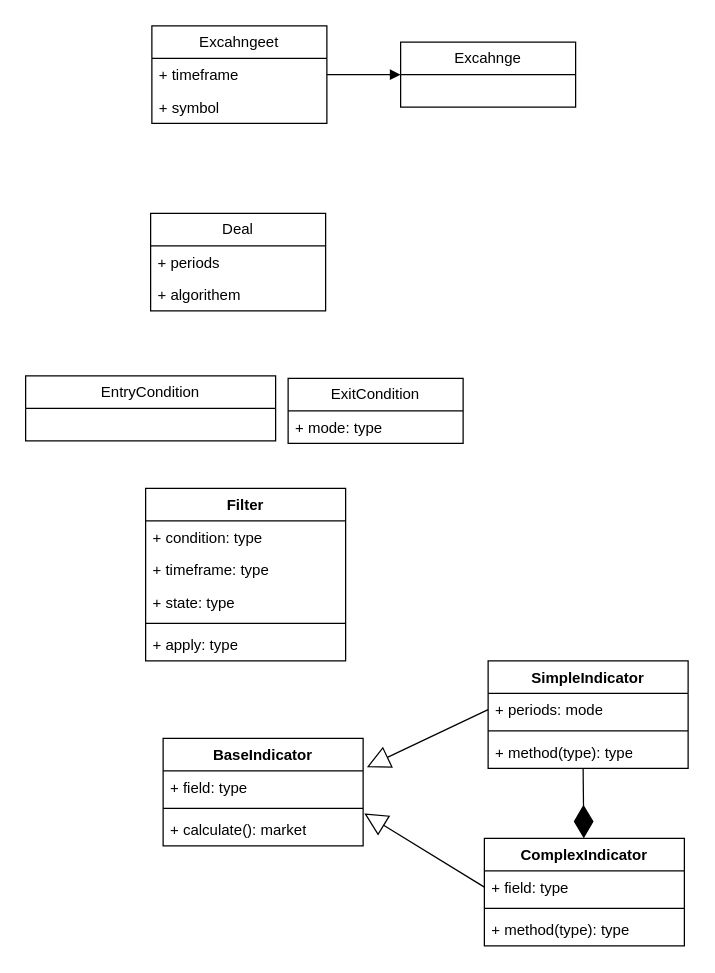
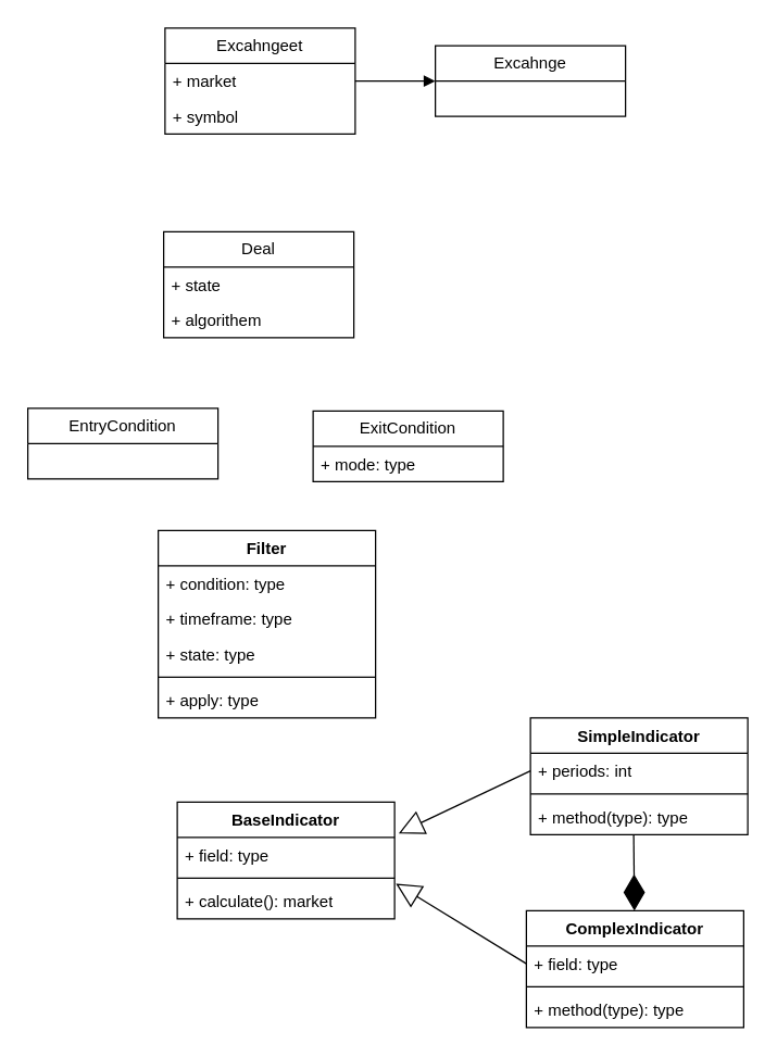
- <mxCell id="3" value="+ timeframe" style="text;strokeColor=none;fillColor=none;align=left;verticalAlign=top;spacingLeft=4;spacingRight=4;overflow=hidden;rotatable=0;points=[[0,0.5],[1,0.5]];portConstraint=eastwest;whiteSpace=wrap;html=1;" vertex="1" parent="2"><mxGeometry y="26" width="140" height="26" as="geometry" /></mxCell>
+ <mxCell id="3" value="+ market" style="text;strokeColor=none;fillColor=none;align=left;verticalAlign=top;spacingLeft=4;spacingRight=4;overflow=hidden;rotatable=0;points=[[0,0.5],[1,0.5]];portConstraint=eastwest;whiteSpace=wrap;html=1;" vertex="1" parent="2"><mxGeometry y="26" width="140" height="26" as="geometry" /></mxCell>
- <mxCell id="7" value="+ periods" style="text;strokeColor=none;fillColor=none;align=left;verticalAlign=top;spacingLeft=4;spacingRight=4;overflow=hidden;rotatable=0;points=[[0,0.5],[1,0.5]];portConstraint=eastwest;whiteSpace=wrap;html=1;" vertex="1" parent="6"><mxGeometry y="26" width="140" height="26" as="geometry" /></mxCell>
+ <mxCell id="7" value="+ state" style="text;strokeColor=none;fillColor=none;align=left;verticalAlign=top;spacingLeft=4;spacingRight=4;overflow=hidden;rotatable=0;points=[[0,0.5],[1,0.5]];portConstraint=eastwest;whiteSpace=wrap;html=1;" vertex="1" parent="6"><mxGeometry y="26" width="140" height="26" as="geometry" /></mxCell>
- <mxCell id="9" value="EntryCondition" style="swimlane;fontStyle=0;childLayout=stackLayout;horizontal=1;startSize=26;fillColor=none;horizontalStack=0;resizeParent=1;resizeParentMax=0;resizeLast=0;collapsible=1;marginBottom=0;whiteSpace=wrap;html=1;" vertex="1" parent="1"><mxGeometry x="20" y="300" width="200" height="52" as="geometry" /></mxCell>
+ <mxCell id="9" value="EntryCondition" style="swimlane;fontStyle=0;childLayout=stackLayout;horizontal=1;startSize=26;fillColor=none;horizontalStack=0;resizeParent=1;resizeParentMax=0;resizeLast=0;collapsible=1;marginBottom=0;whiteSpace=wrap;html=1;" vertex="1" parent="1"><mxGeometry x="20" y="300" width="140" height="52" as="geometry" /></mxCell>
- <mxCell id="19" value="+ periods: mode" style="text;strokeColor=none;fillColor=none;align=left;verticalAlign=top;spacingLeft=4;spacingRight=4;overflow=hidden;rotatable=0;points=[[0,0.5],[1,0.5]];portConstraint=eastwest;whiteSpace=wrap;html=1;" vertex="1" parent="18"><mxGeometry y="26" width="160" height="26" as="geometry" /></mxCell>
+ <mxCell id="19" value="+ periods: int" style="text;strokeColor=none;fillColor=none;align=left;verticalAlign=top;spacingLeft=4;spacingRight=4;overflow=hidden;rotatable=0;points=[[0,0.5],[1,0.5]];portConstraint=eastwest;whiteSpace=wrap;html=1;" vertex="1" parent="18"><mxGeometry y="26" width="160" height="26" as="geometry" /></mxCell>
